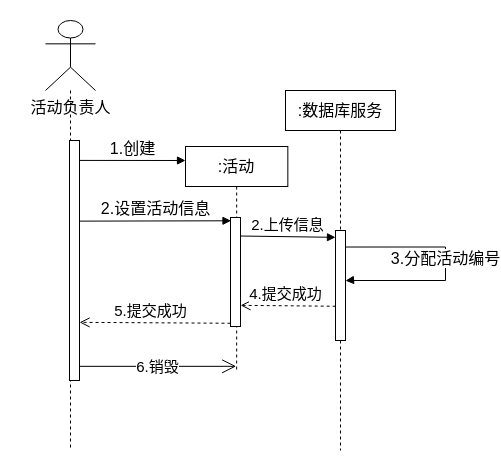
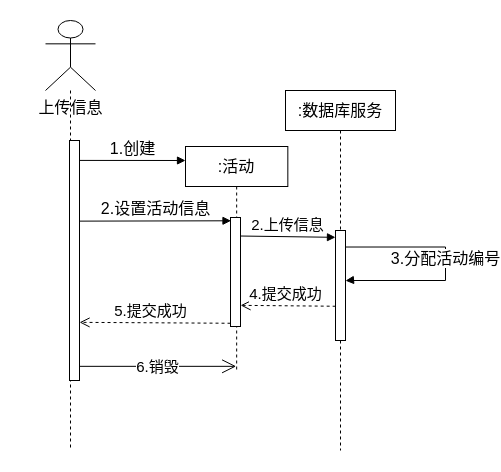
- <mxCell id="4" value="活动负责人" style="text;html=1;align=center;verticalAlign=middle;resizable=0;points=[];autosize=1;strokeColor=none;fillColor=none;fontSize=16;" vertex="1" parent="1"><mxGeometry x="20" y="97" width="100" height="20" as="geometry" /></mxCell>
+ <mxCell id="4" value="上传信息" style="text;html=1;align=center;verticalAlign=middle;resizable=0;points=[];autosize=1;strokeColor=none;fillColor=none;fontSize=16;" vertex="1" parent="1"><mxGeometry x="20" y="97" width="100" height="20" as="geometry" /></mxCell>
